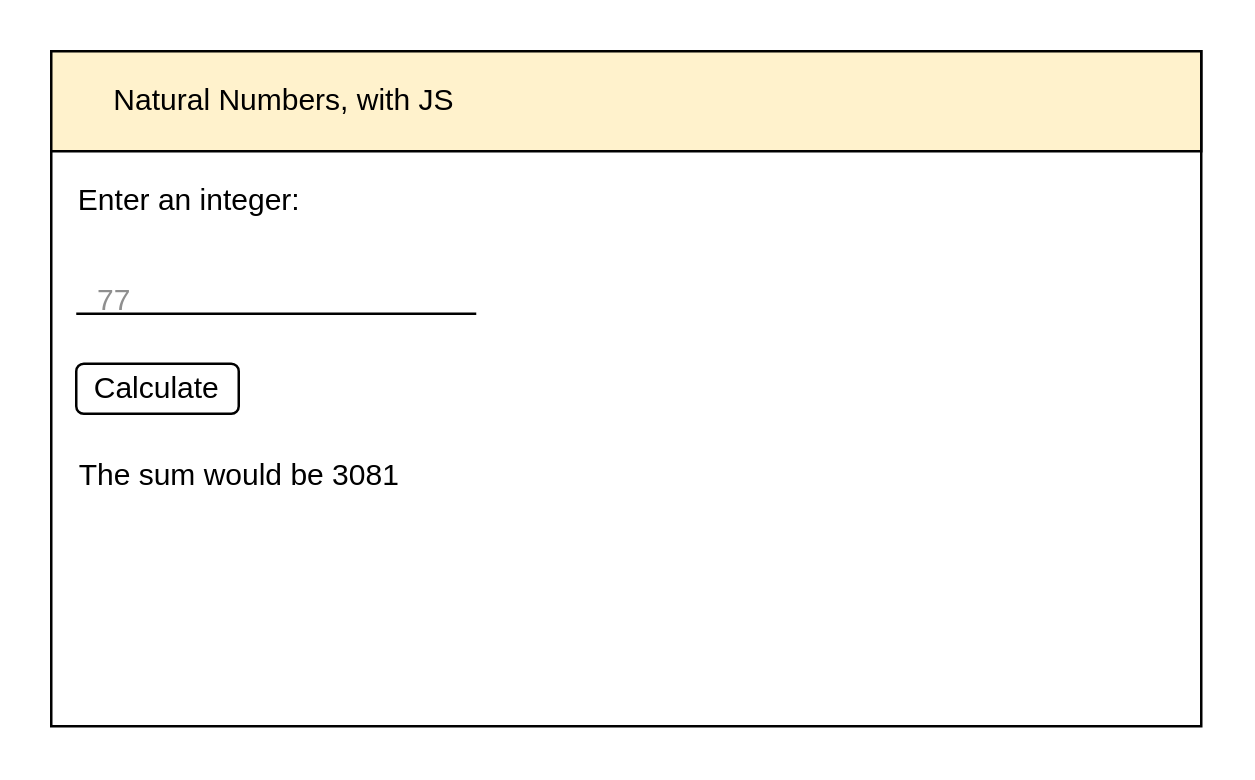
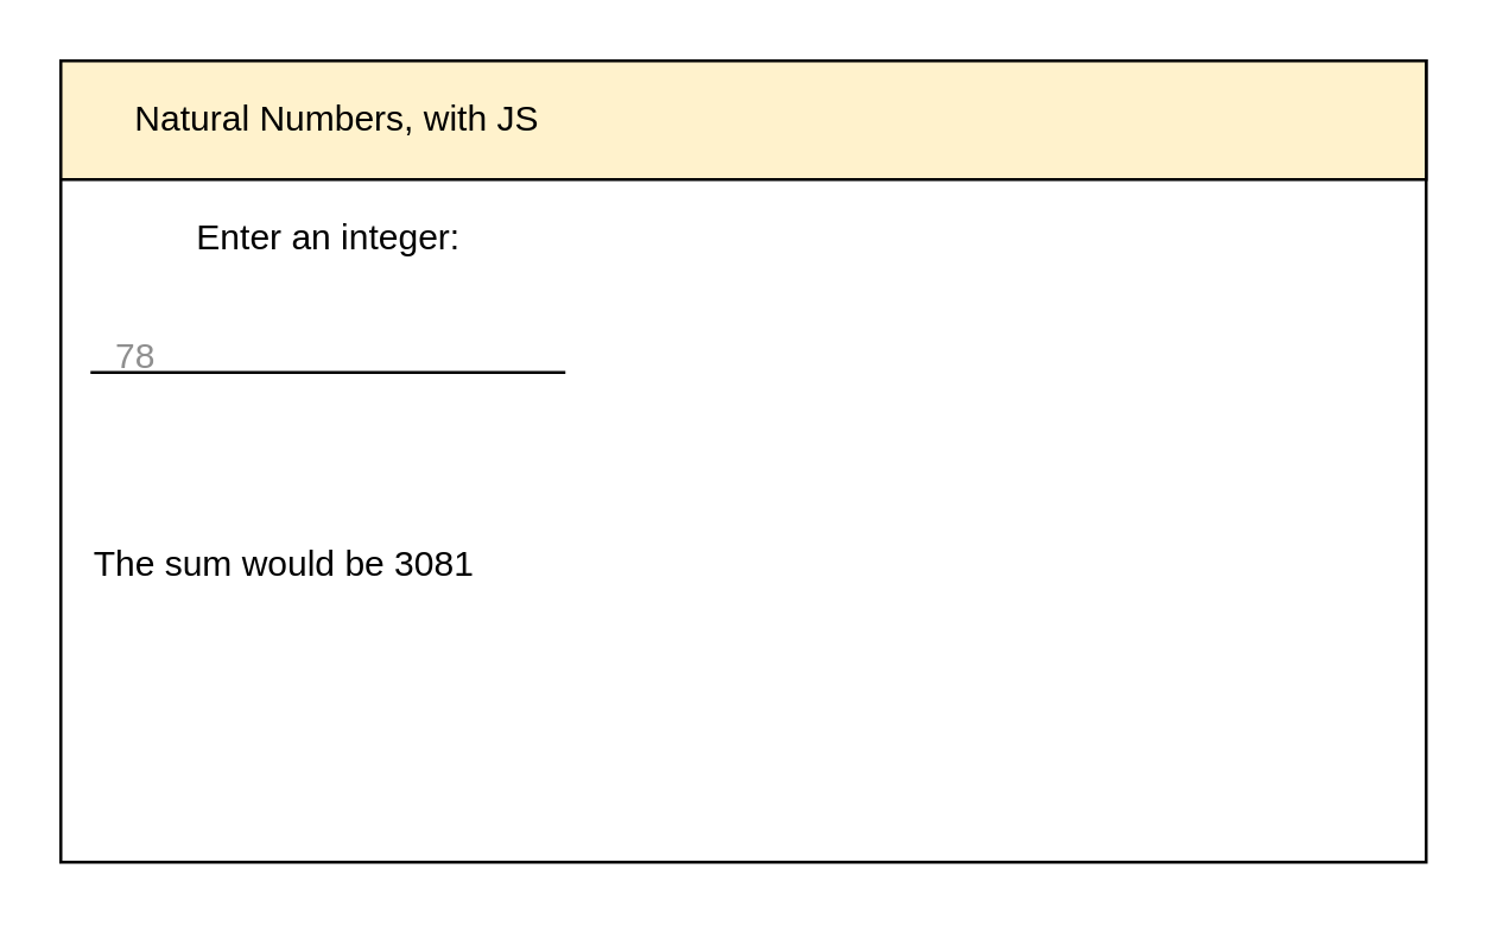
- <mxCell id="5" value="Enter an integer:" style="text;html=1;align=center;verticalAlign=middle;resizable=0;points=[];autosize=1;strokeColor=none;fillColor=none;" vertex="1" parent="1"><mxGeometry x="20" y="70" width="110" height="20" as="geometry" /></mxCell>
+ <mxCell id="5" value="Enter an integer:" style="text;html=1;align=center;verticalAlign=middle;resizable=0;points=[];autosize=1;strokeColor=none;fillColor=none;" vertex="1" parent="1"><mxGeometry x="55" y="70" width="110" height="20" as="geometry" /></mxCell>
- <mxCell id="6" value="&lt;font color=&quot;#8f8f8f&quot;&gt;77&lt;/font&gt;" style="text;html=1;align=center;verticalAlign=middle;resizable=0;points=[];autosize=1;strokeColor=none;fillColor=none;" vertex="1" parent="1"><mxGeometry x="30" y="110" width="30" height="20" as="geometry" /></mxCell>
+ <mxCell id="6" value="&lt;font color=&quot;#8f8f8f&quot;&gt;78&lt;/font&gt;" style="text;html=1;align=center;verticalAlign=middle;resizable=0;points=[];autosize=1;strokeColor=none;fillColor=none;" vertex="1" parent="1"><mxGeometry x="30" y="110" width="30" height="20" as="geometry" /></mxCell>
- <mxCell id="7" value="&lt;font color=&quot;#000000&quot;&gt;Calculate&lt;/font&gt;" style="rounded=1;whiteSpace=wrap;html=1;fontColor=#8F8F8F;strokeWidth=1;" vertex="1" parent="1"><mxGeometry x="30" y="145" width="65" height="20" as="geometry" /></mxCell>
